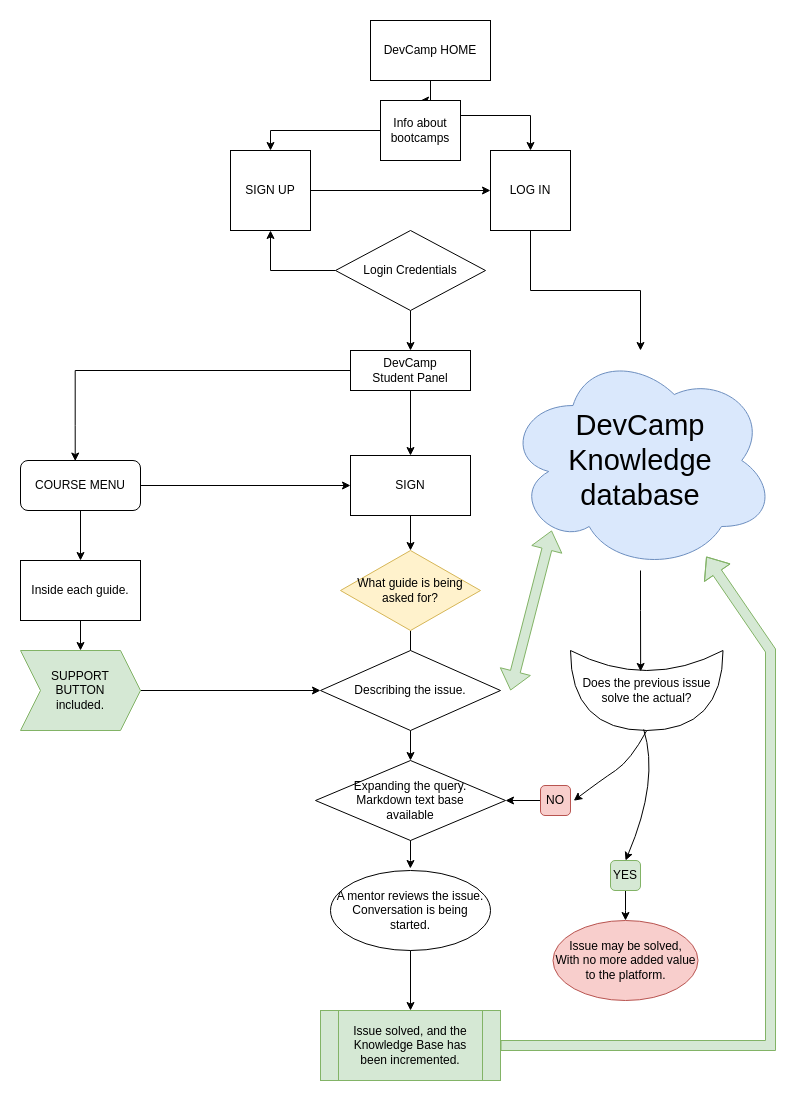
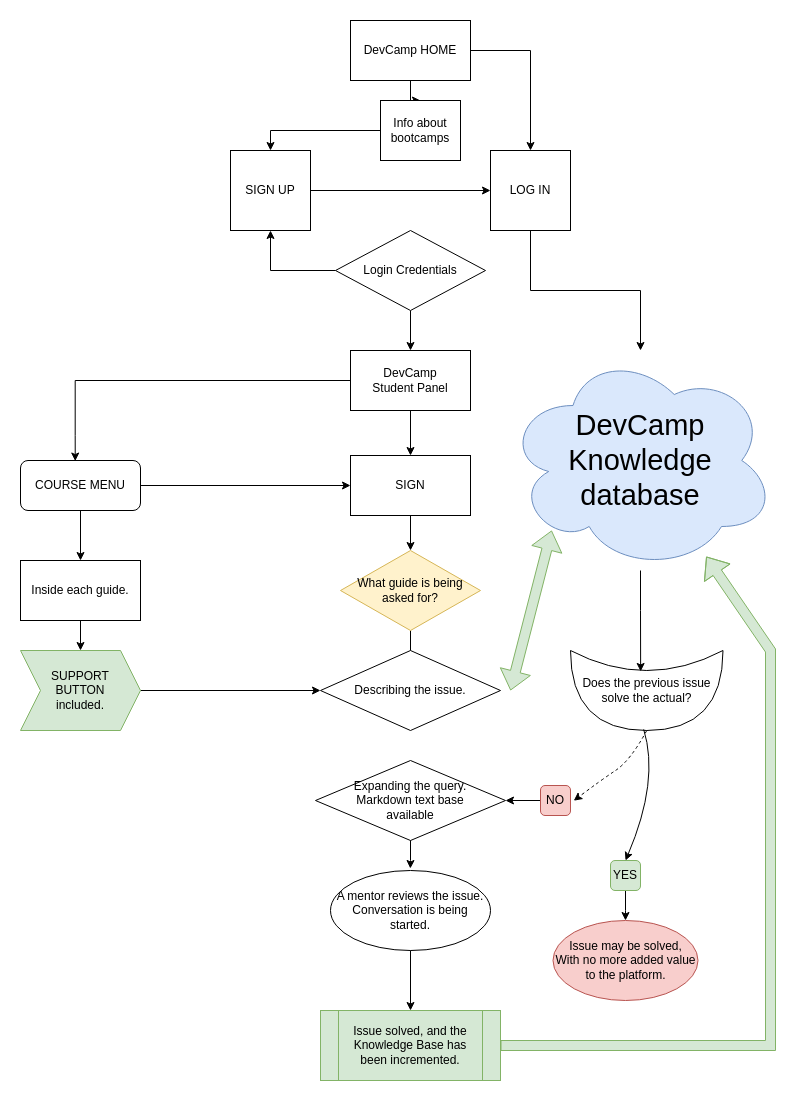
- <mxCell id="4" value="DevCamp HOME" style="rounded=0;whiteSpace=wrap;html=1;" vertex="1" parent="1"><mxGeometry x="370" y="20" width="120" height="60" as="geometry" /></mxCell>
+ <mxCell id="4" value="DevCamp HOME" style="rounded=0;whiteSpace=wrap;html=1;" vertex="1" parent="1"><mxGeometry x="350" y="20" width="120" height="60" as="geometry" /></mxCell>
- <mxCell id="13" value="DevCamp &lt;br&gt;Student Panel" style="rounded=0;whiteSpace=wrap;html=1;" vertex="1" parent="1"><mxGeometry x="350" y="350" width="120" height="40" as="geometry" /></mxCell>
+ <mxCell id="13" value="DevCamp &lt;br&gt;Student Panel" style="rounded=0;whiteSpace=wrap;html=1;" vertex="1" parent="1"><mxGeometry x="350" y="350" width="120" height="60" as="geometry" /></mxCell>
- <mxCell id="29" style="edgeStyle=orthogonalEdgeStyle;rounded=0;orthogonalLoop=1;jettySize=auto;html=1;entryX=0.5;entryY=0;entryDx=0;entryDy=0;" edge="1" parent="1" source="30" target="32"><mxGeometry relative="1" as="geometry" /></mxCell>
- <mxCell id="41" value="" style="curved=1;endArrow=classic;html=1;rounded=0;exitX=1;exitY=0.5;exitDx=0;exitDy=0;exitPerimeter=0;entryX=1.108;entryY=0.507;entryDx=0;entryDy=0;entryPerimeter=0;" edge="1" parent="1" source="39" target="34"><mxGeometry width="50" height="50" relative="1" as="geometry"><mxPoint x="520" y="750" as="sourcePoint" /><mxPoint x="620" y="810" as="targetPoint" /><Array as="points"><mxPoint x="630" y="760" /><mxPoint x="600" y="780" /></Array></mxGeometry></mxCell>
+ <mxCell id="41" value="" style="curved=1;endArrow=classic;html=1;rounded=0;exitX=1;exitY=0.5;exitDx=0;exitDy=0;exitPerimeter=0;entryX=1.108;entryY=0.507;entryDx=0;entryDy=0;entryPerimeter=0;dashed=1;" edge="1" parent="1" source="39" target="34"><mxGeometry width="50" height="50" relative="1" as="geometry"><mxPoint x="520" y="750" as="sourcePoint" /><mxPoint x="620" y="810" as="targetPoint" /><Array as="points"><mxPoint x="630" y="760" /><mxPoint x="600" y="780" /></Array></mxGeometry></mxCell>
